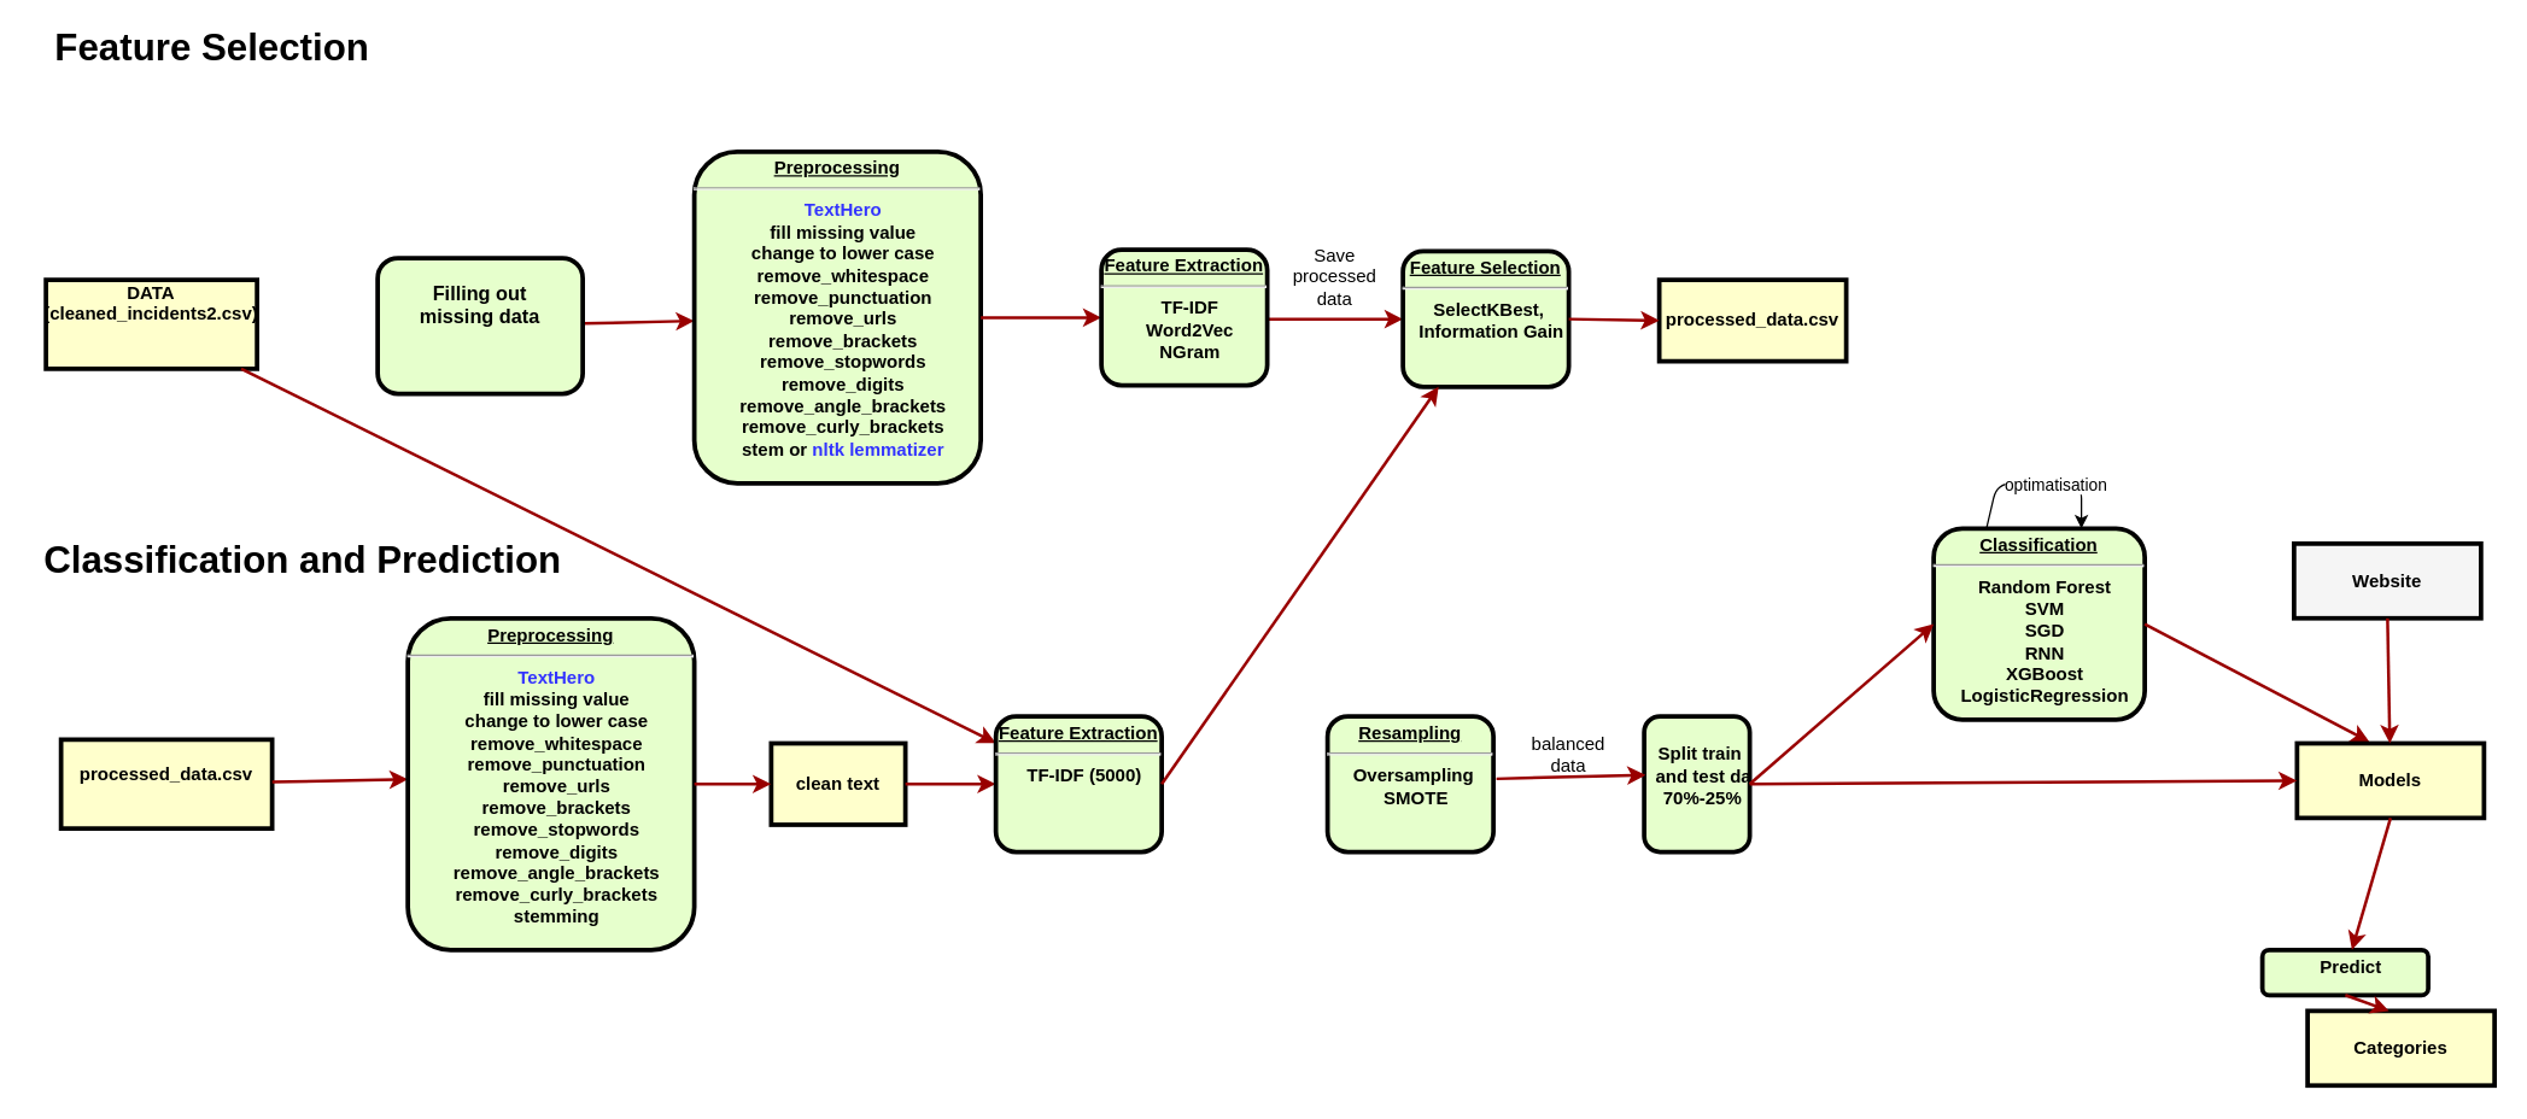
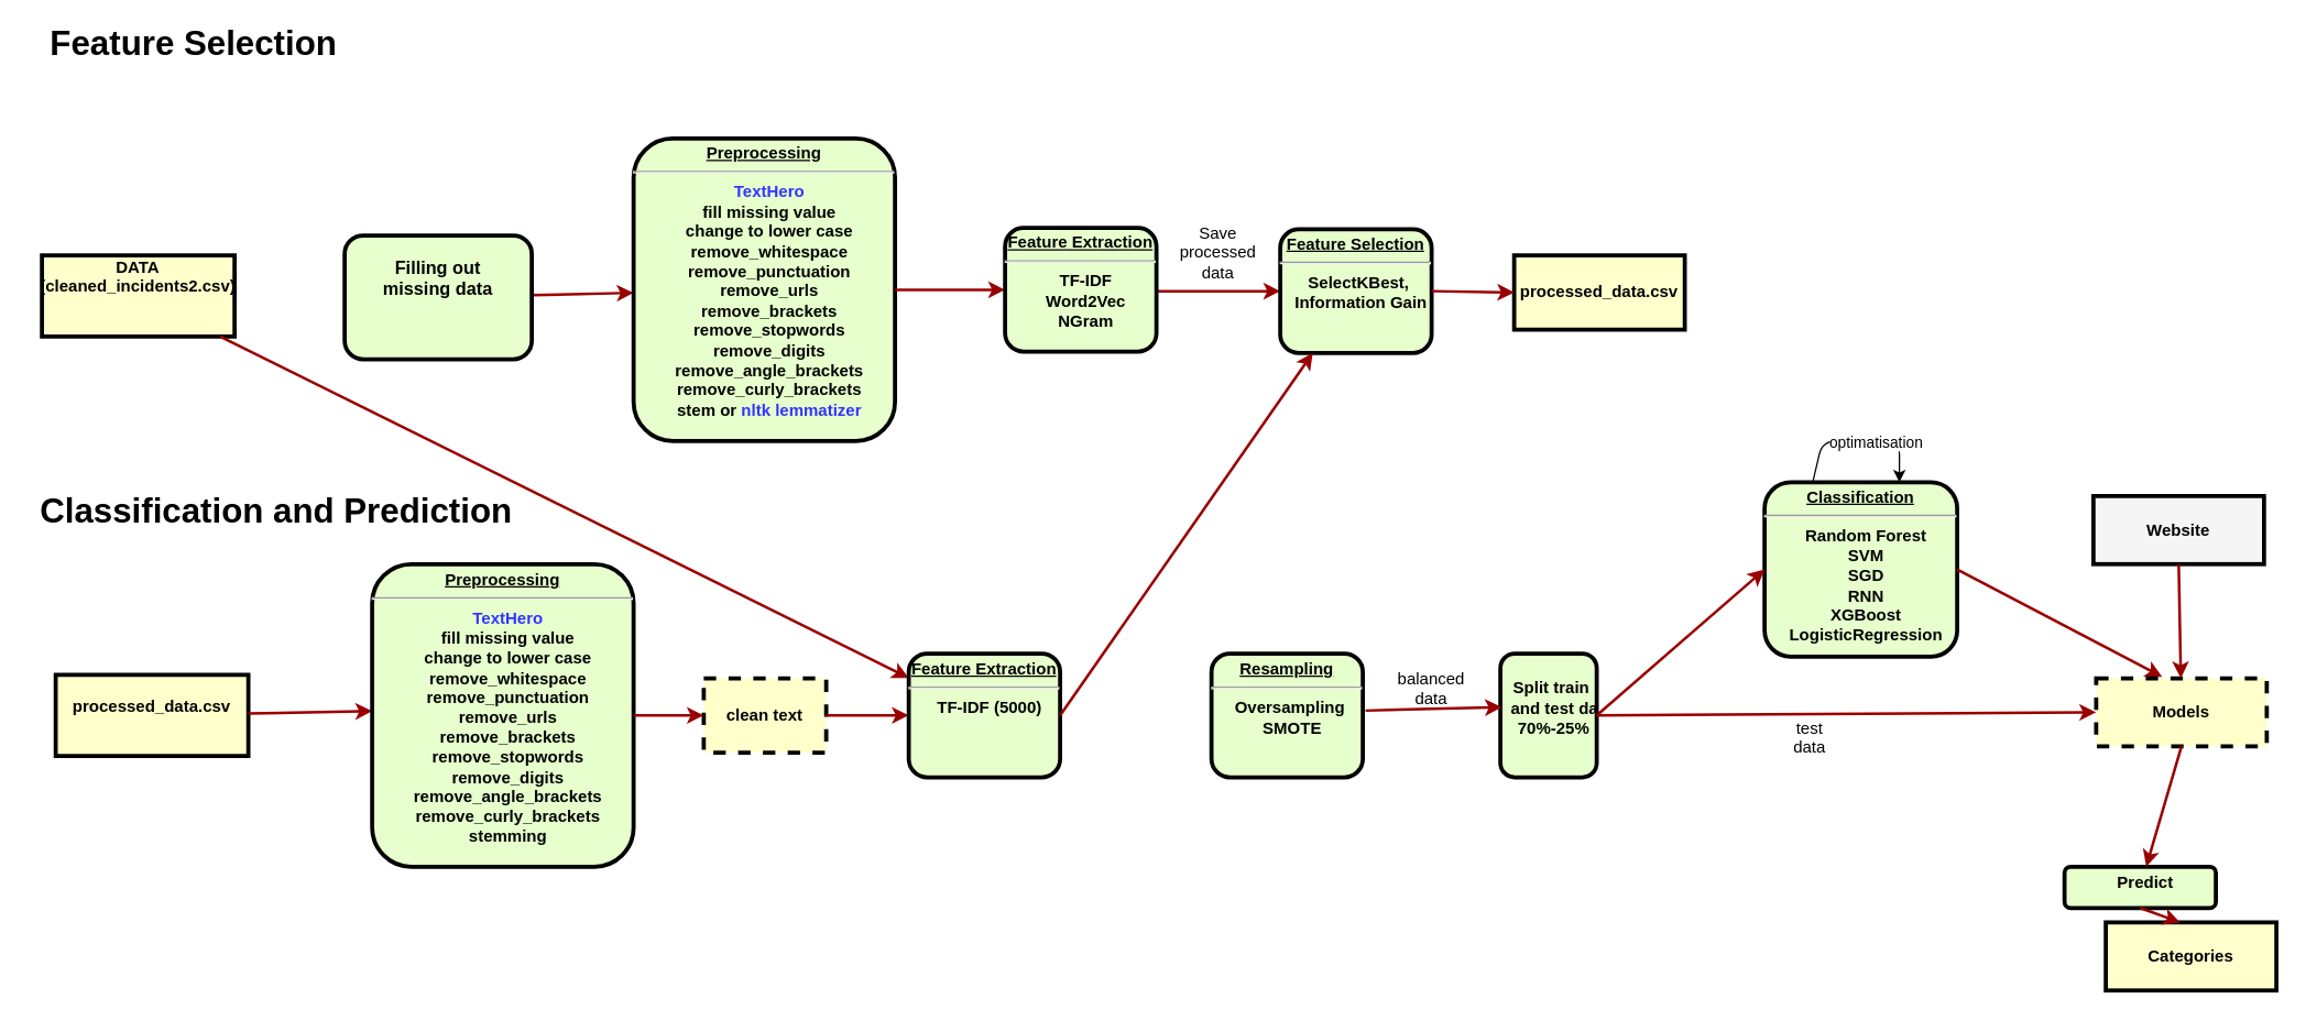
- <mxCell id="28" value="Models" style="whiteSpace=wrap;align=center;verticalAlign=middle;fontStyle=1;strokeWidth=3;fillColor=#FFFFCC" vertex="1" parent="1"><mxGeometry x="1523" y="492.5" width="124" height="49.5" as="geometry" /></mxCell>
+ <mxCell id="28" value="Models" style="whiteSpace=wrap;align=center;verticalAlign=middle;fontStyle=1;strokeWidth=3;fillColor=#FFFFCC;dashed=1;" vertex="1" parent="1"><mxGeometry x="1523" y="492.5" width="124" height="49.5" as="geometry" /></mxCell>
- <mxCell id="16" value="clean text" style="whiteSpace=wrap;align=center;verticalAlign=middle;fontStyle=1;strokeWidth=3;fillColor=#FFFFCC" vertex="1" parent="1"><mxGeometry x="511" y="492.5" width="89" height="54" as="geometry" /></mxCell>
+ <mxCell id="16" value="clean text" style="whiteSpace=wrap;align=center;verticalAlign=middle;fontStyle=1;strokeWidth=3;fillColor=#FFFFCC;dashed=1;" vertex="1" parent="1"><mxGeometry x="511" y="492.5" width="89" height="54" as="geometry" /></mxCell>
+ <mxCell id="32" value="test &#10;data" style="text;spacingTop=-5;align=center;whiteSpace=wrap;" vertex="1" parent="31"><mxGeometry width="50" height="25" as="geometry" /></mxCell>
